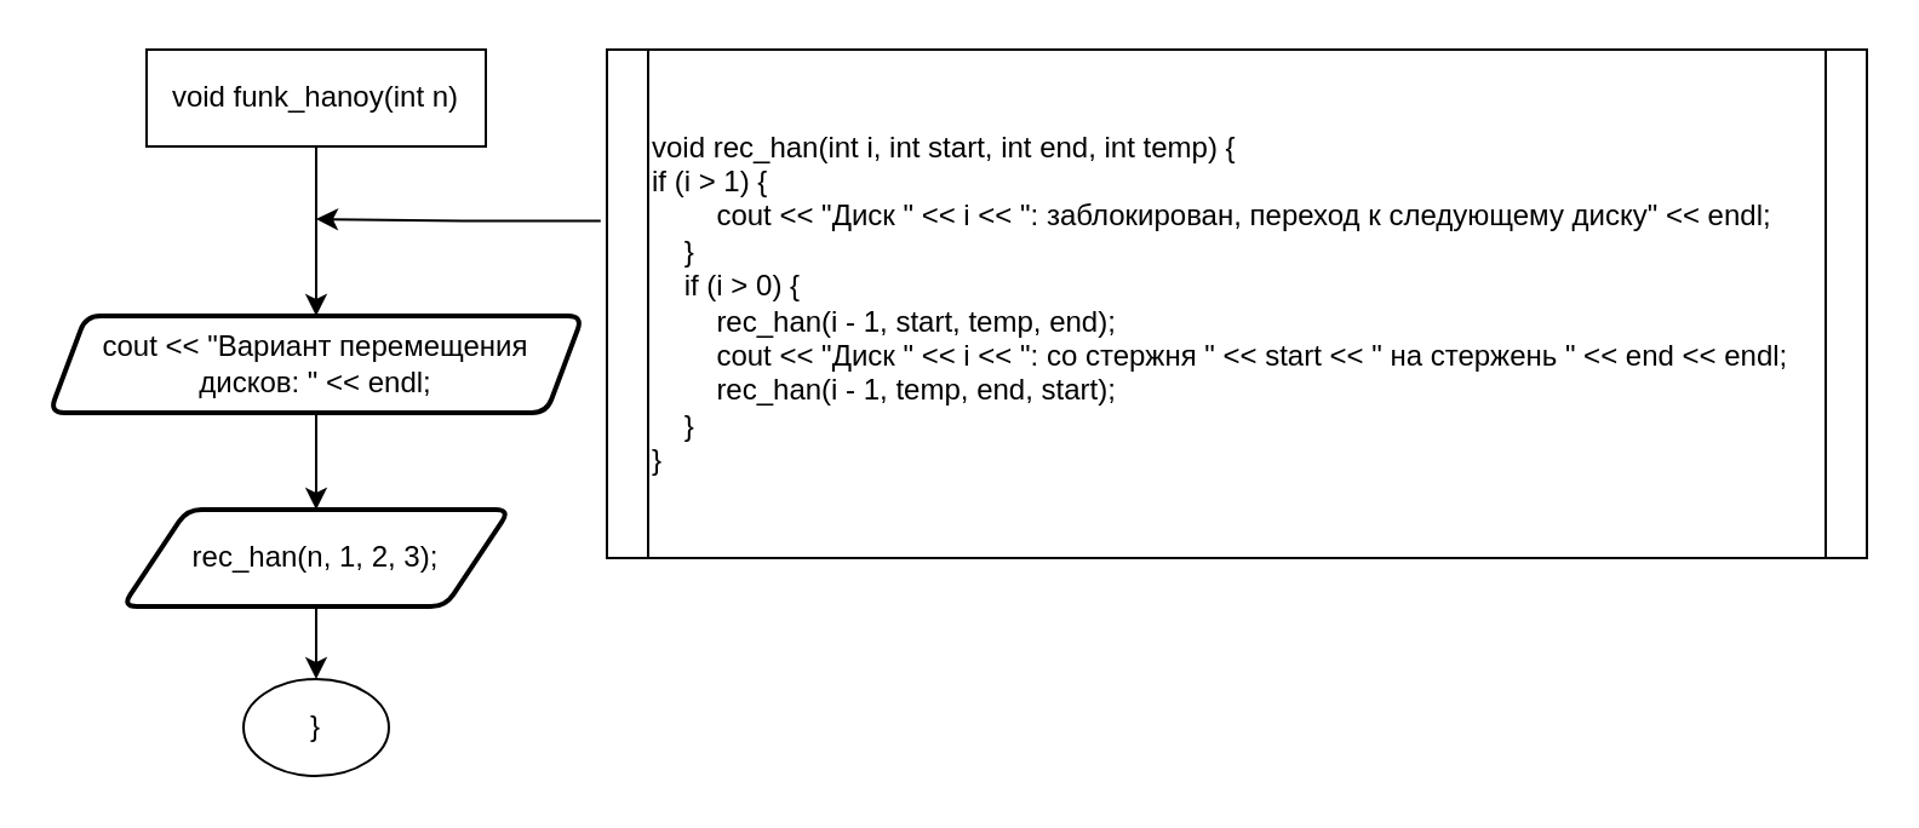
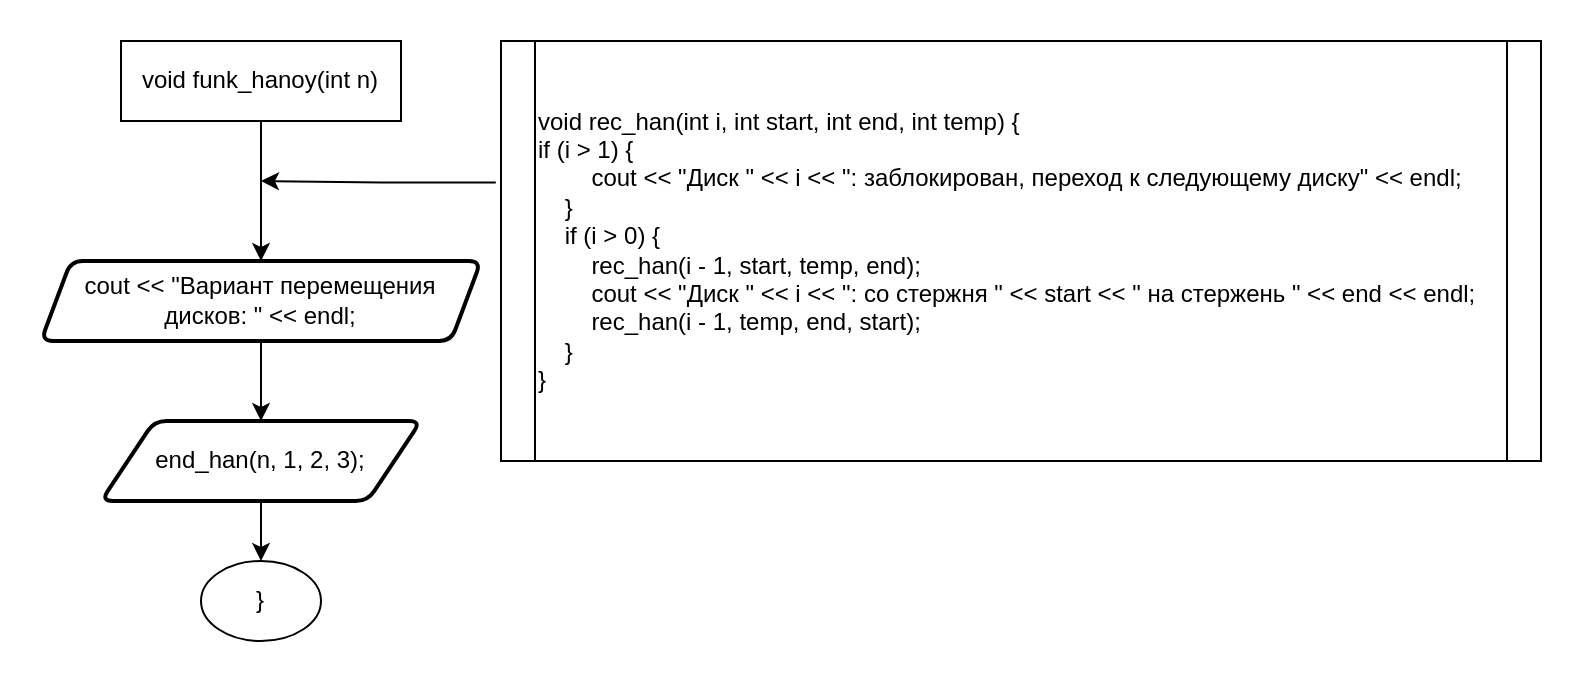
- <mxCell id="9" value="rec_han(n, 1, 2, 3);" style="shape=parallelogram;html=1;strokeWidth=2;perimeter=parallelogramPerimeter;whiteSpace=wrap;rounded=1;arcSize=12;size=0.167;" vertex="1" parent="1"><mxGeometry x="50" y="210" width="160" height="40" as="geometry" /></mxCell>
+ <mxCell id="9" value="end_han(n, 1, 2, 3);" style="shape=parallelogram;html=1;strokeWidth=2;perimeter=parallelogramPerimeter;whiteSpace=wrap;rounded=1;arcSize=12;size=0.167;" vertex="1" parent="1"><mxGeometry x="50" y="210" width="160" height="40" as="geometry" /></mxCell>
